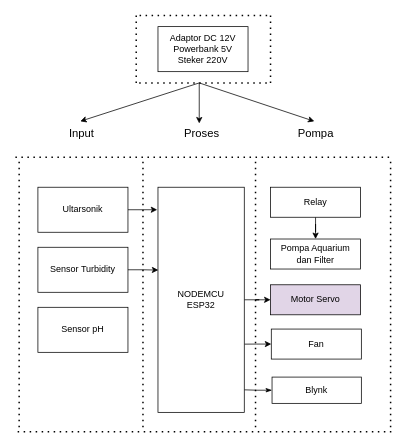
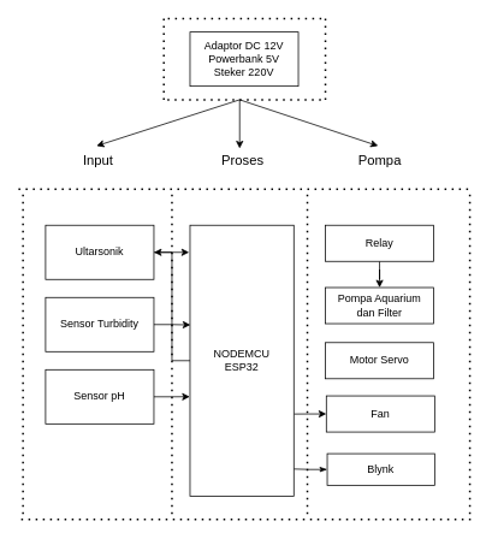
- <mxCell id="2" value="" style="edgeStyle=orthogonalEdgeStyle;rounded=0;orthogonalLoop=1;jettySize=auto;html=1;" edge="1" parent="1" source="3" target="6"><mxGeometry relative="1" as="geometry" /></mxCell>
+ <mxCell id="2" value="" style="edgeStyle=orthogonalEdgeStyle;rounded=0;orthogonalLoop=1;jettySize=auto;html=1;" edge="1" parent="1" source="3" target="8"><mxGeometry relative="1" as="geometry" /></mxCell>
- <mxCell id="6" value="Motor Servo" style="rounded=0;whiteSpace=wrap;html=1;fillColor=#e1d5e7;" parent="1" vertex="1"><mxGeometry x="360" y="379" width="120" height="40" as="geometry" /></mxCell>
+ <mxCell id="6" value="Motor Servo" style="rounded=0;whiteSpace=wrap;html=1;" parent="1" vertex="1"><mxGeometry x="360" y="379" width="120" height="40" as="geometry" /></mxCell>
+ <mxCell id="12" style="edgeStyle=orthogonalEdgeStyle;rounded=0;orthogonalLoop=1;jettySize=auto;html=1;entryX=-0.002;entryY=0.633;entryDx=0;entryDy=0;entryPerimeter=0;" parent="1" source="11" target="3" edge="1"><mxGeometry relative="1" as="geometry" /></mxCell>
